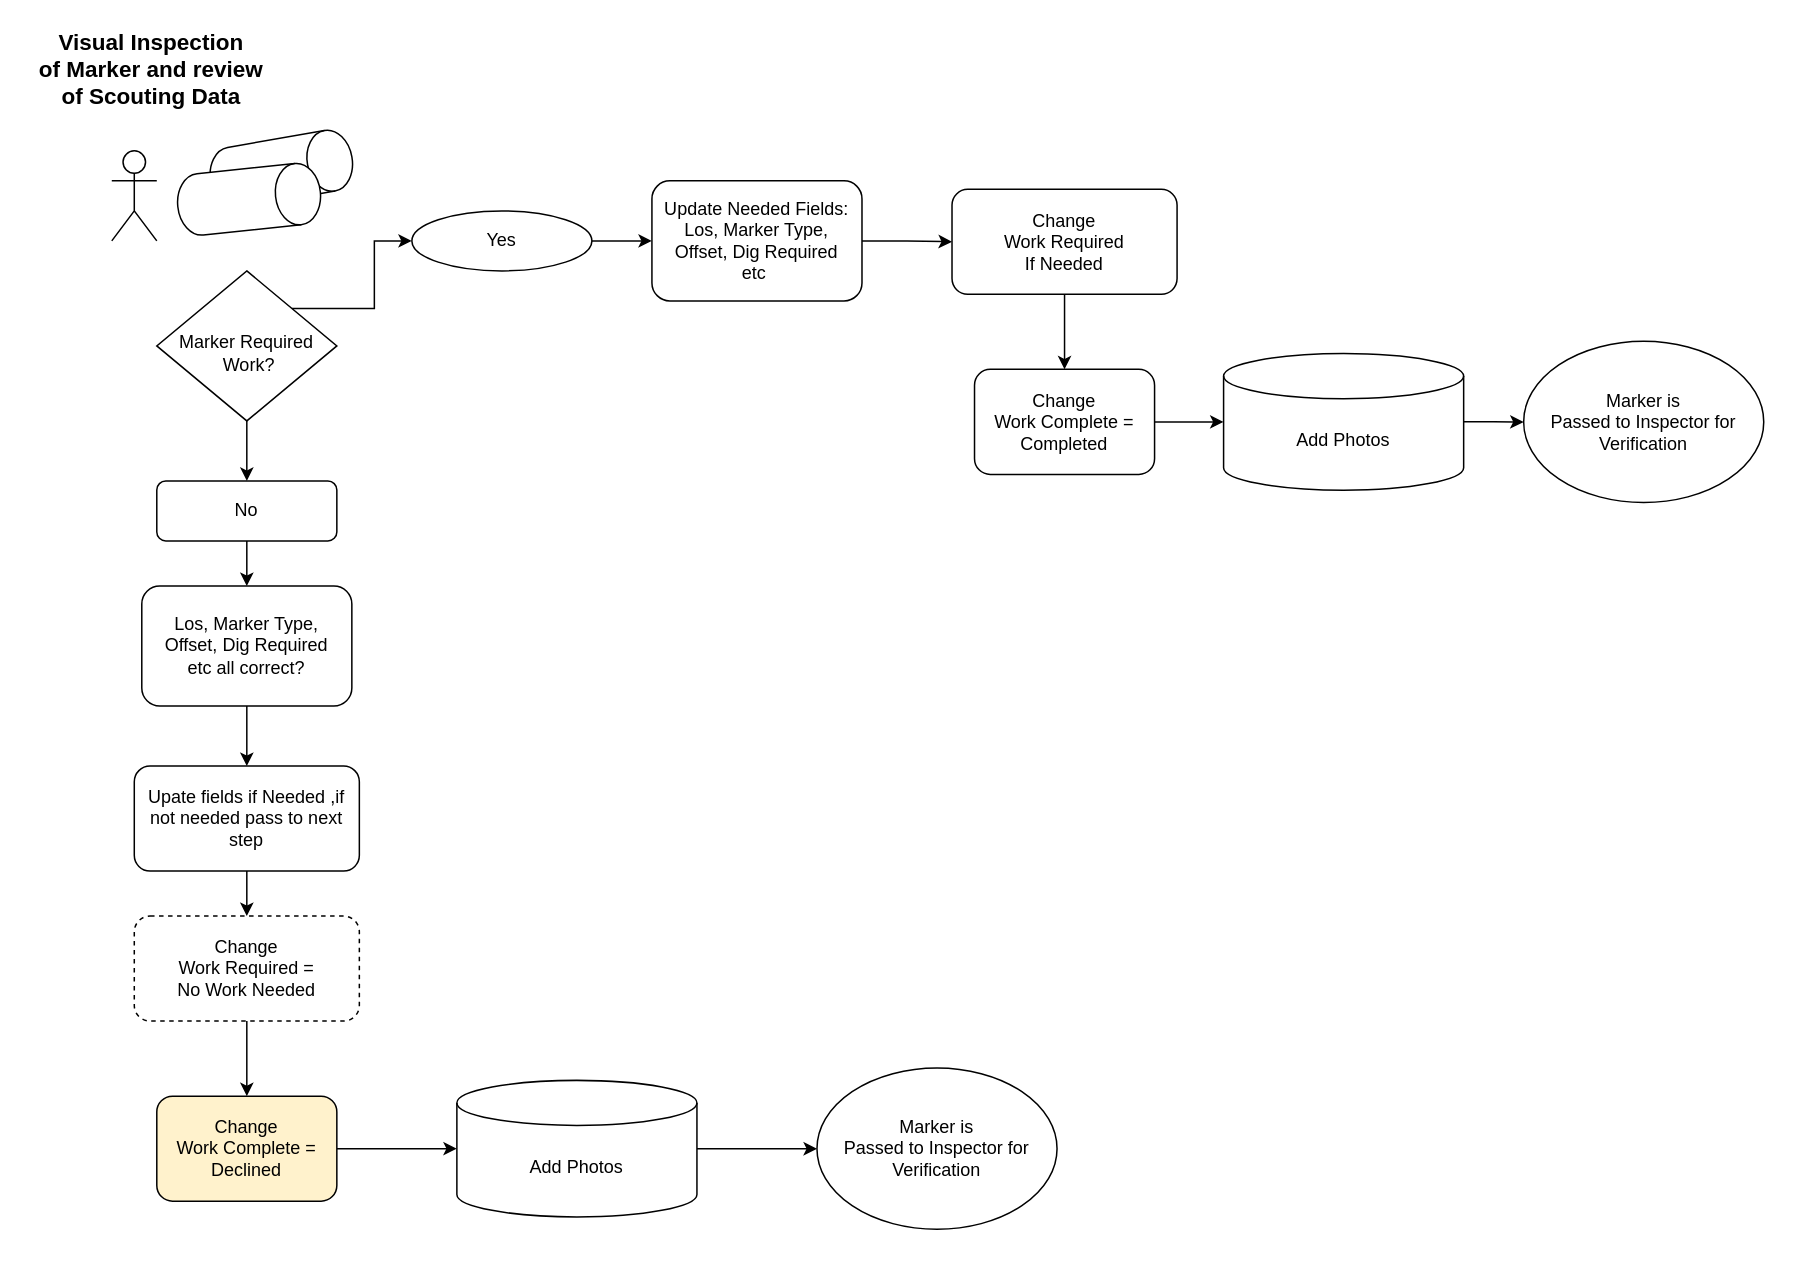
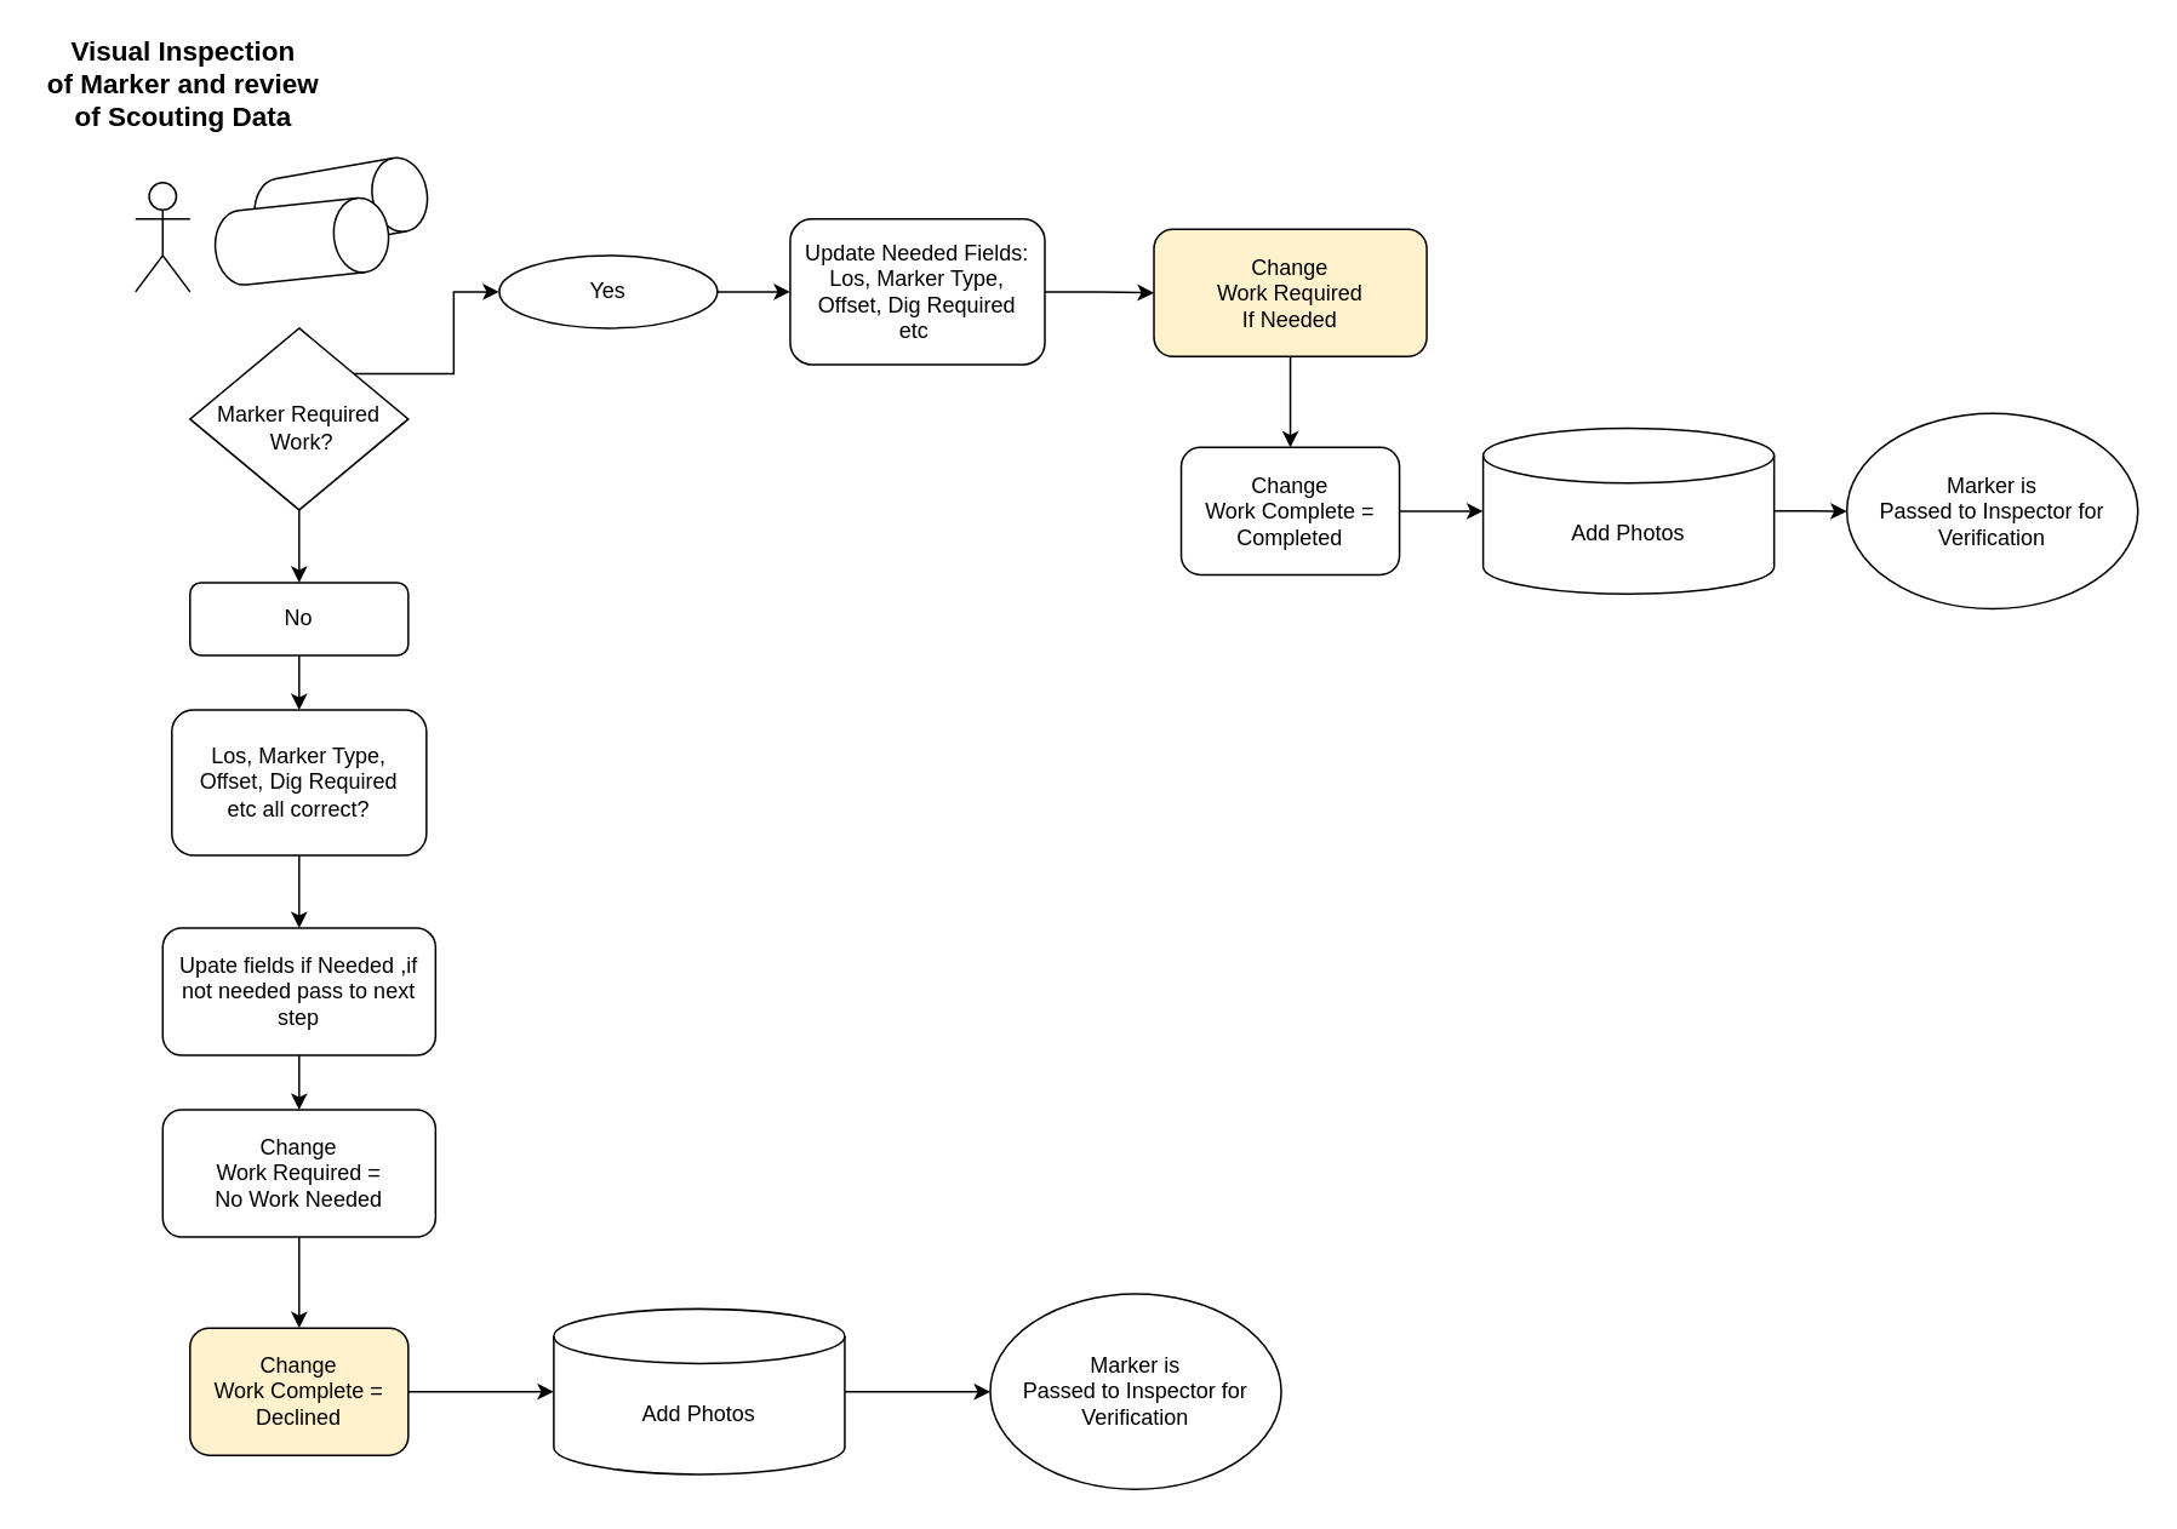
- <mxCell id="24" value="Change&lt;br&gt;Work Required &lt;br&gt;If Needed&lt;br&gt;" style="rounded=1;whiteSpace=wrap;html=1;fontSize=12;glass=0;strokeWidth=1;shadow=0;" vertex="1" parent="1"><mxGeometry x="634" y="125.63" width="150" height="70" as="geometry" /></mxCell>
+ <mxCell id="24" value="Change&lt;br&gt;Work Required &lt;br&gt;If Needed&lt;br&gt;" style="rounded=1;whiteSpace=wrap;html=1;fontSize=12;glass=0;strokeWidth=1;shadow=0;fillColor=#fff2cc;" vertex="1" parent="1"><mxGeometry x="634" y="125.63" width="150" height="70" as="geometry" /></mxCell>
- <mxCell id="16" value="Change&lt;br&gt;Work Required = &lt;br&gt;No Work Needed" style="rounded=1;whiteSpace=wrap;html=1;fontSize=12;glass=0;strokeWidth=1;shadow=0;dashed=1;" vertex="1" parent="1"><mxGeometry x="89" y="610" width="150" height="70" as="geometry" /></mxCell>
+ <mxCell id="16" value="Change&lt;br&gt;Work Required = &lt;br&gt;No Work Needed" style="rounded=1;whiteSpace=wrap;html=1;fontSize=12;glass=0;strokeWidth=1;shadow=0;" vertex="1" parent="1"><mxGeometry x="89" y="610" width="150" height="70" as="geometry" /></mxCell>
